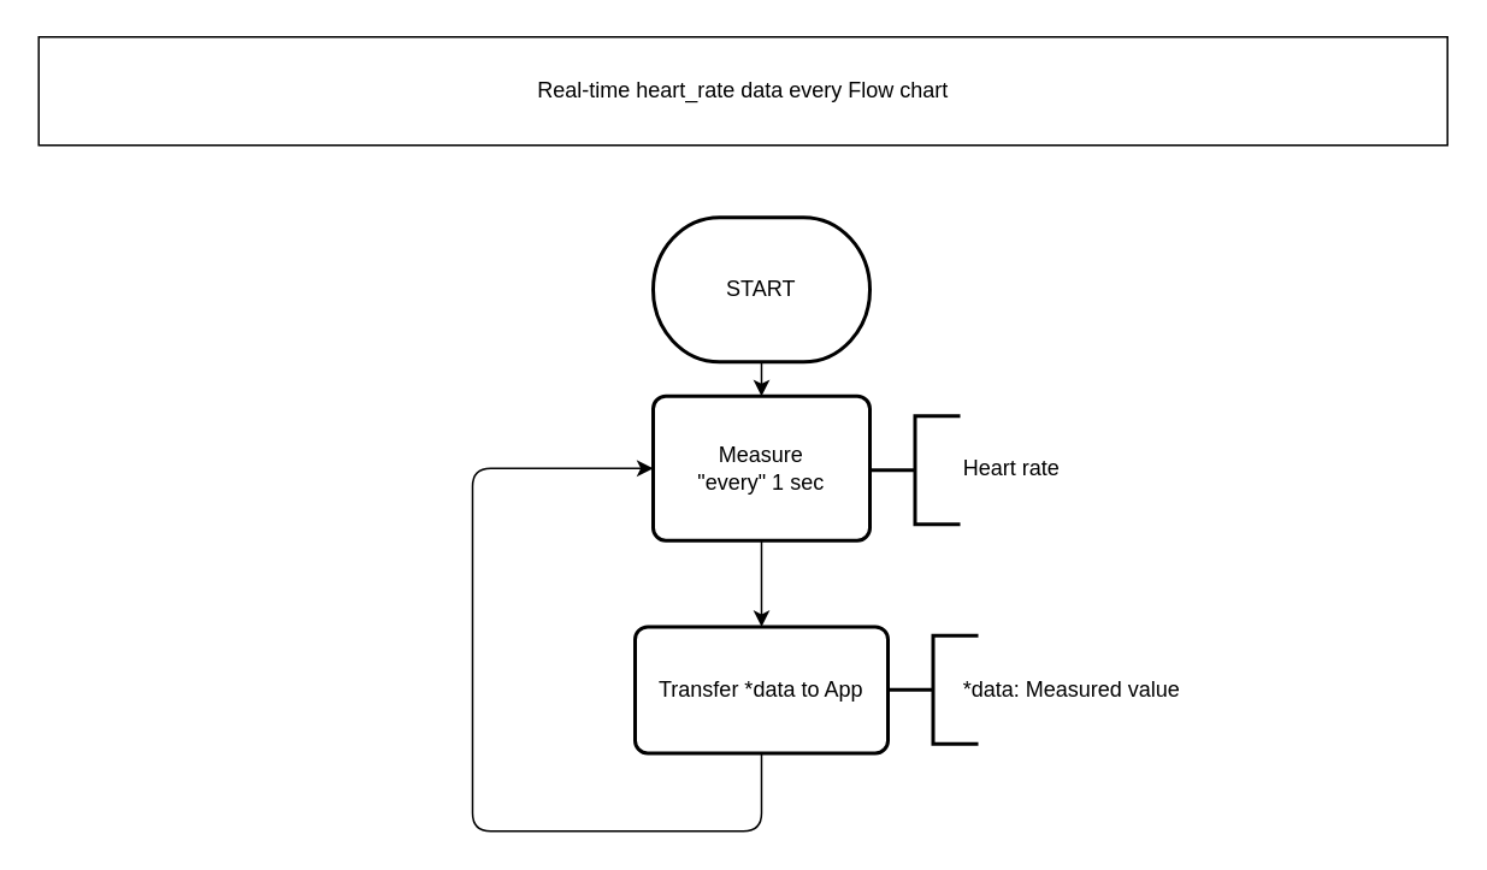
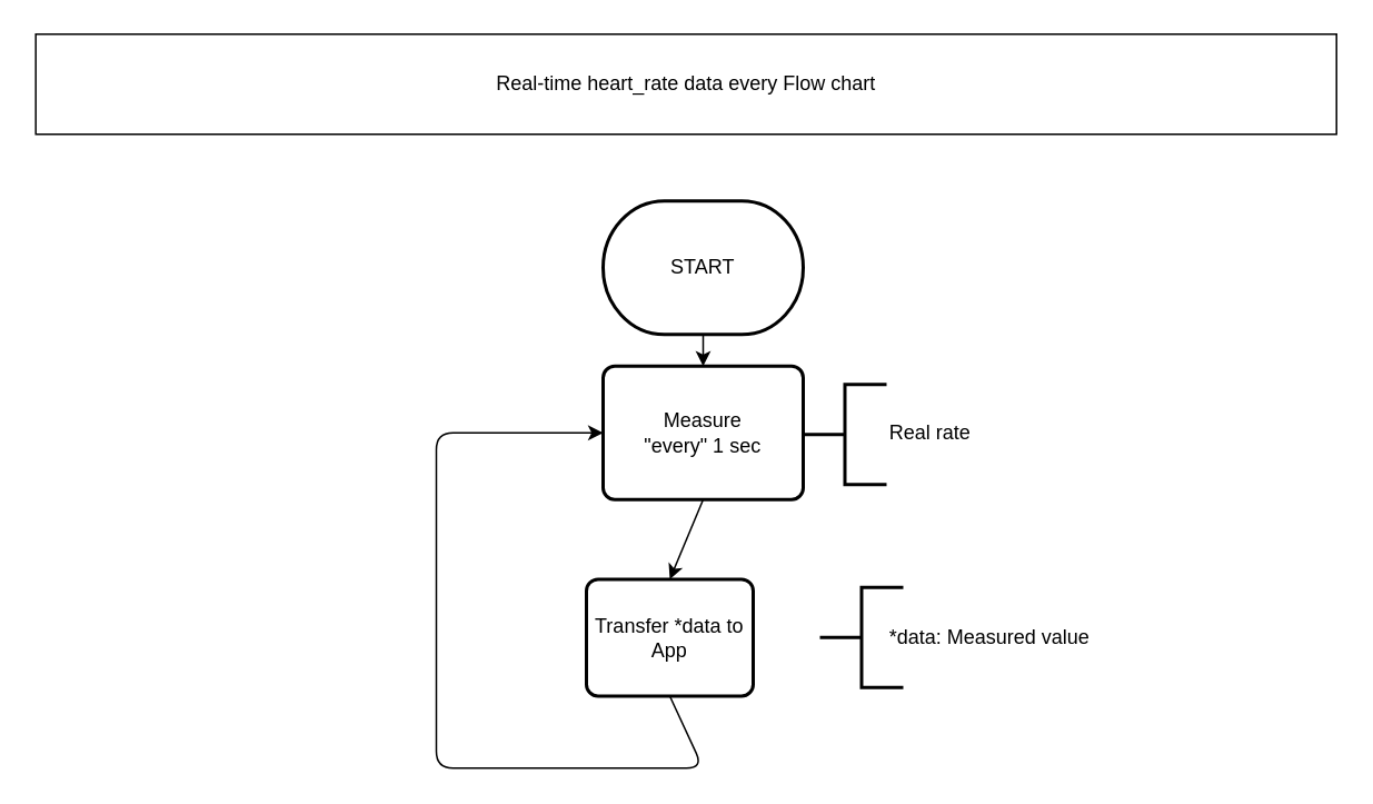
- <mxCell id="6" value="Heart rate" style="text;html=1;resizable=0;points=[];autosize=1;align=left;verticalAlign=top;spacingTop=-4;" vertex="1" parent="1"><mxGeometry x="531" y="249" width="70" height="20" as="geometry" /></mxCell>
+ <mxCell id="6" value="Real rate" style="text;html=1;resizable=0;points=[];autosize=1;align=left;verticalAlign=top;spacingTop=-4;" vertex="1" parent="1"><mxGeometry x="531" y="249" width="70" height="20" as="geometry" /></mxCell>
- <mxCell id="9" value="Transfer *data to App" style="rounded=1;whiteSpace=wrap;html=1;absoluteArcSize=1;arcSize=14;strokeWidth=2;" vertex="1" parent="1"><mxGeometry x="351" y="346.8" width="140" height="70" as="geometry" /></mxCell>
+ <mxCell id="9" value="Transfer *data to App" style="rounded=1;whiteSpace=wrap;html=1;absoluteArcSize=1;arcSize=14;strokeWidth=2;" vertex="1" parent="1"><mxGeometry x="351" y="346.8" width="100" height="70" as="geometry" /></mxCell>
